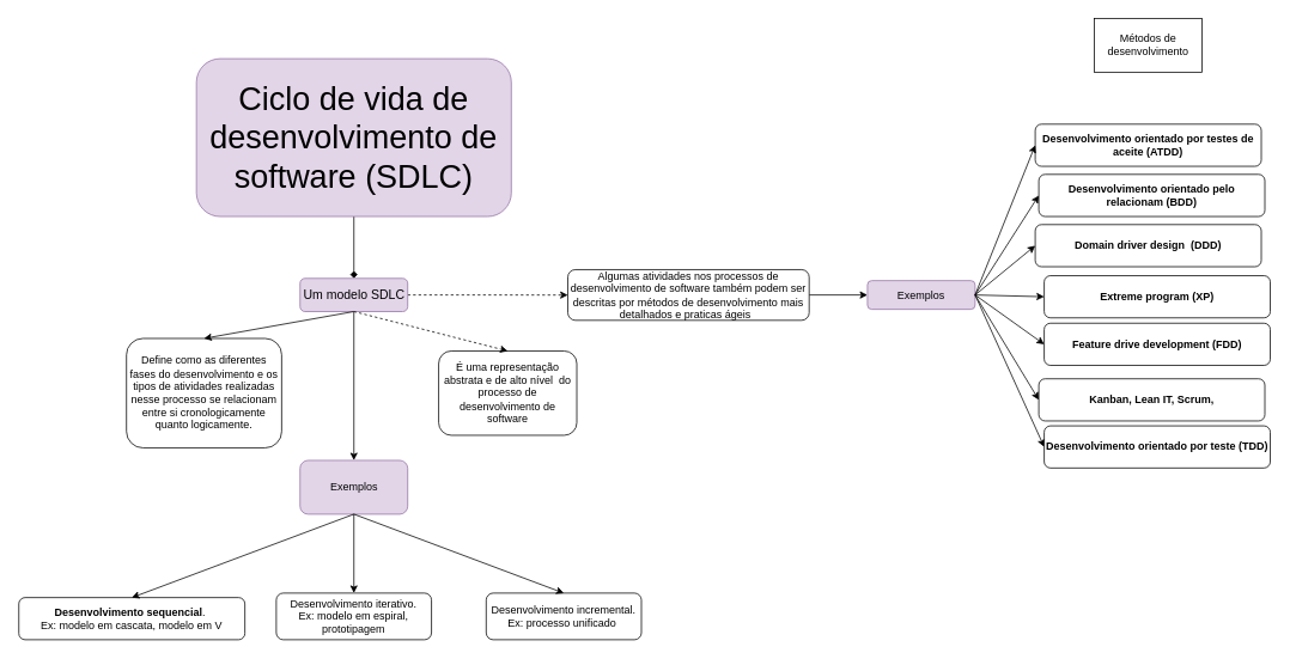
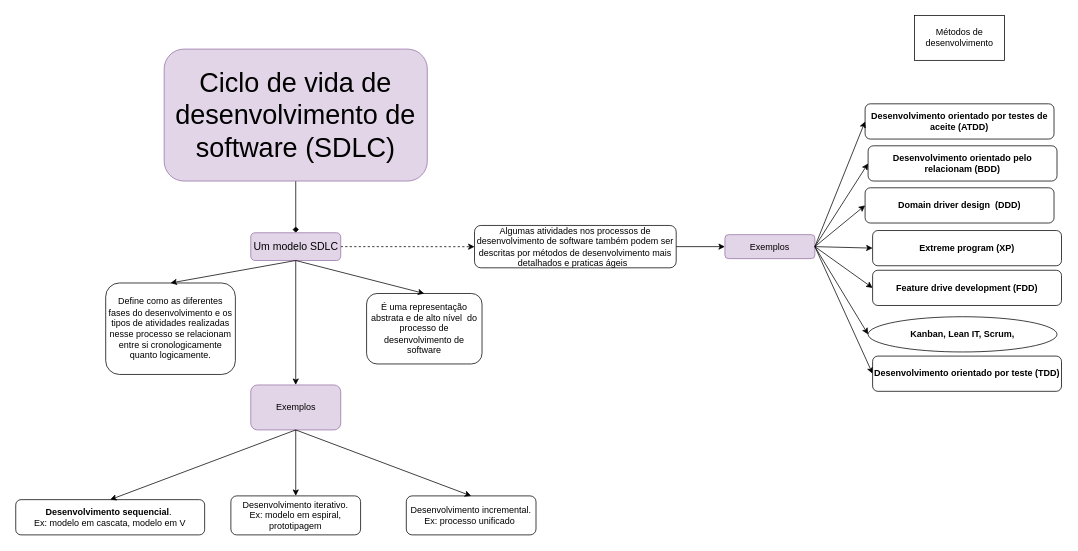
- <mxCell id="8" value="" style="endArrow=classic;html=1;rounded=0;exitX=0.5;exitY=1;exitDx=0;exitDy=0;entryX=0.5;entryY=0;entryDx=0;entryDy=0;dashed=1;" parent="1" source="6" target="7" edge="1"><mxGeometry width="50" height="50" relative="1" as="geometry"><mxPoint x="364" y="358" as="sourcePoint" /><mxPoint x="414" y="308" as="targetPoint" /></mxGeometry></mxCell>
+ <mxCell id="8" value="" style="endArrow=classic;html=1;rounded=0;exitX=0.5;exitY=1;exitDx=0;exitDy=0;entryX=0.5;entryY=0;entryDx=0;entryDy=0;" parent="1" source="6" target="7" edge="1"><mxGeometry width="50" height="50" relative="1" as="geometry"><mxPoint x="364" y="358" as="sourcePoint" /><mxPoint x="414" y="308" as="targetPoint" /></mxGeometry></mxCell>
- <mxCell id="32" value="&lt;b&gt;Kanban, Lean IT, Scrum,&lt;/b&gt;" style="rounded=1;whiteSpace=wrap;html=1;" parent="1" vertex="1"><mxGeometry x="1157" y="422" width="252" height="47" as="geometry" /></mxCell>
+ <mxCell id="32" value="&lt;b&gt;Kanban, Lean IT, Scrum,&lt;/b&gt;" style="ellipse;whiteSpace=wrap;html=1;" parent="1" vertex="1"><mxGeometry x="1157" y="422" width="252" height="47" as="geometry" /></mxCell>
